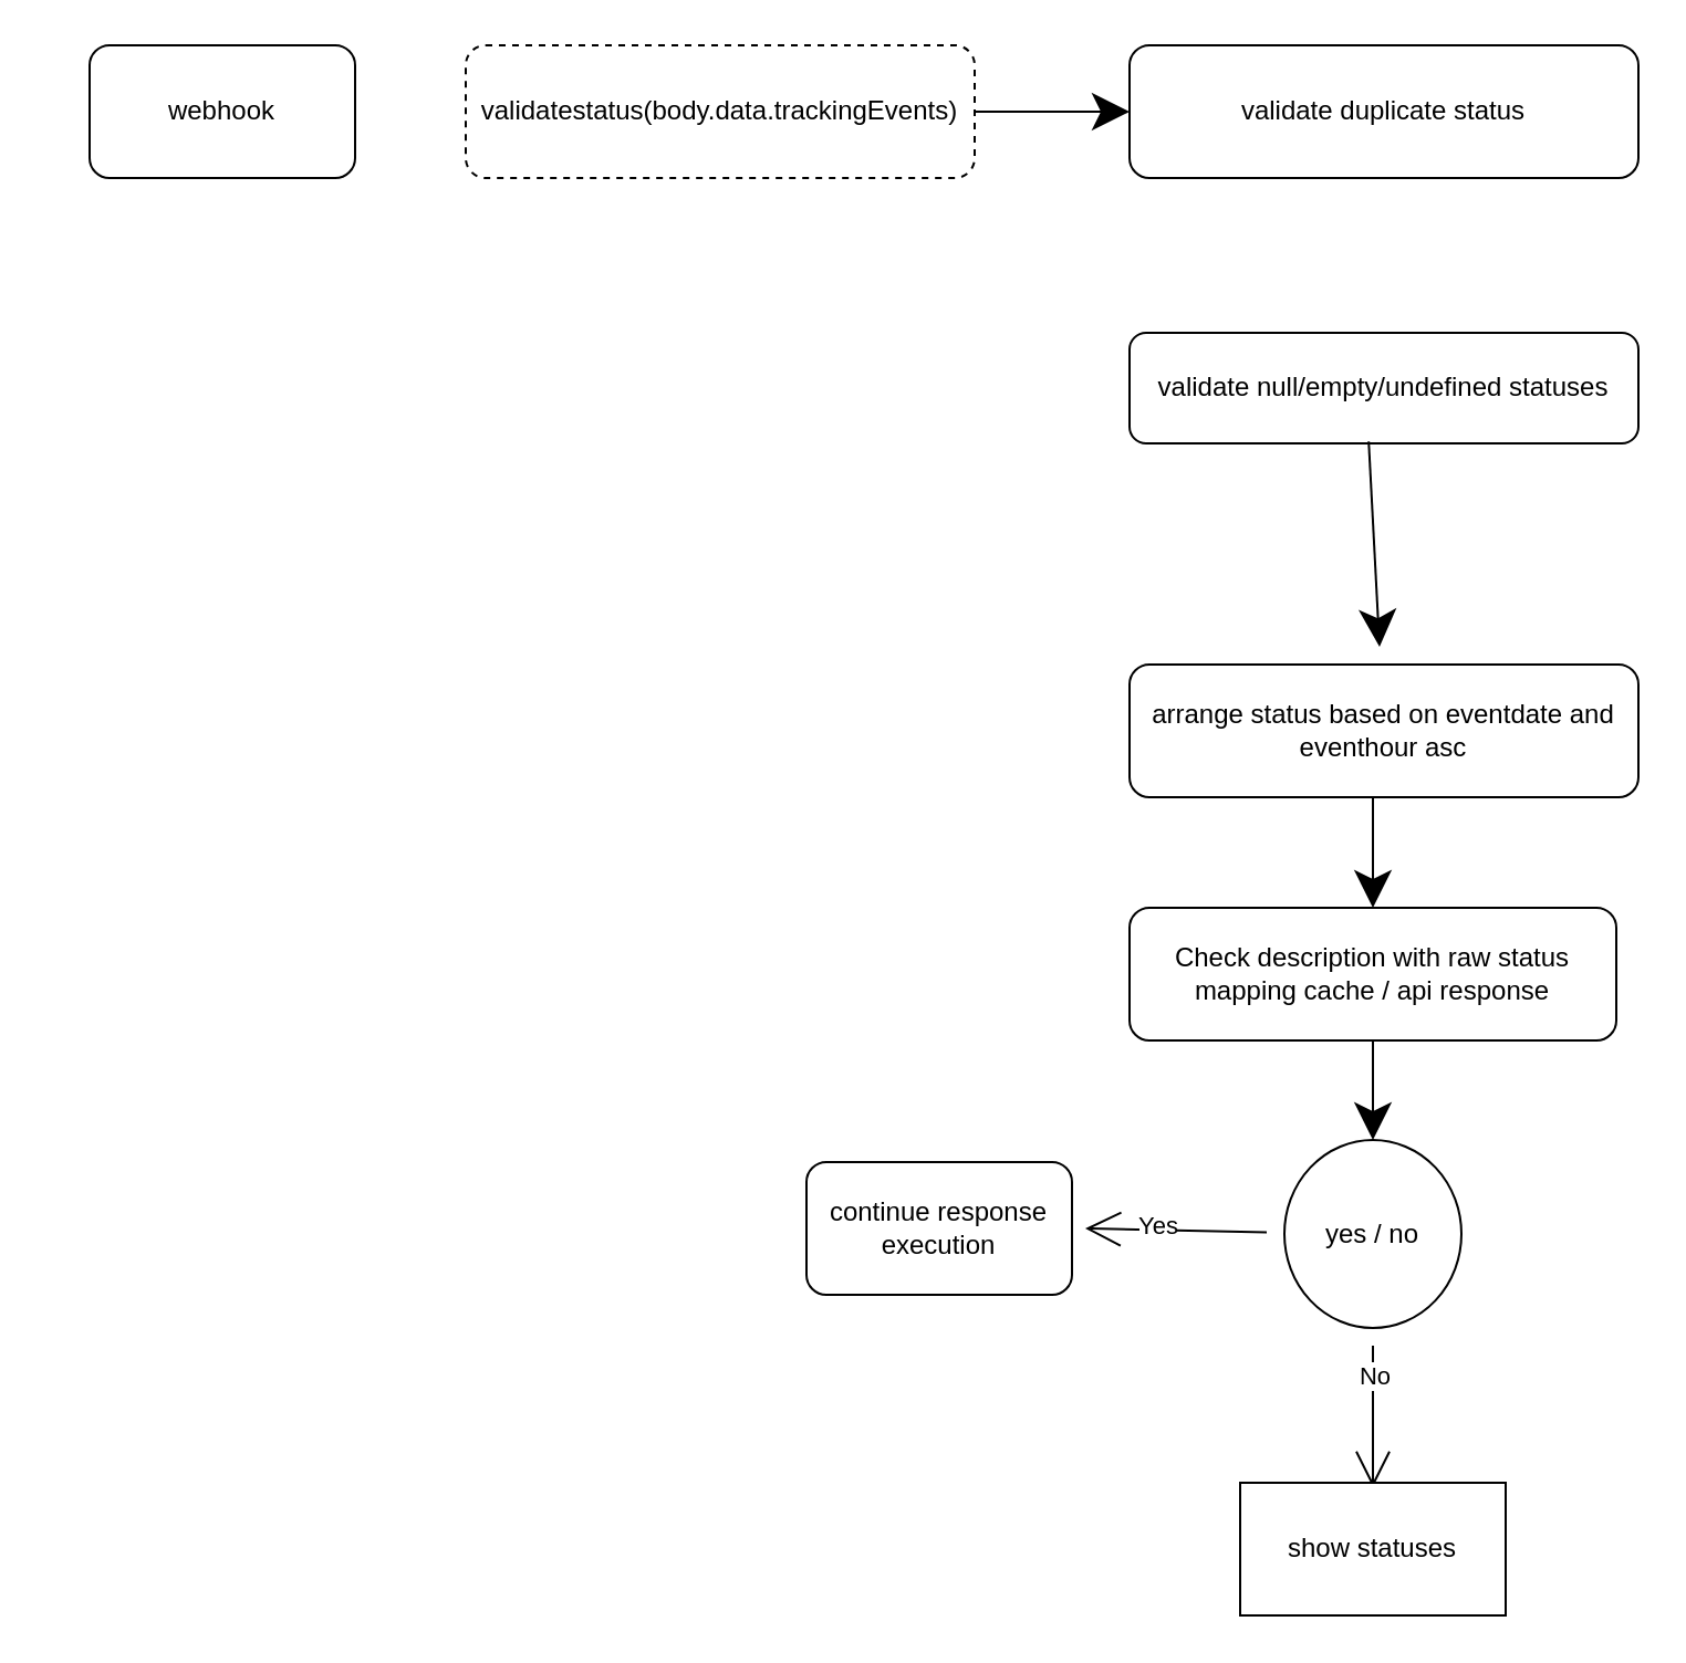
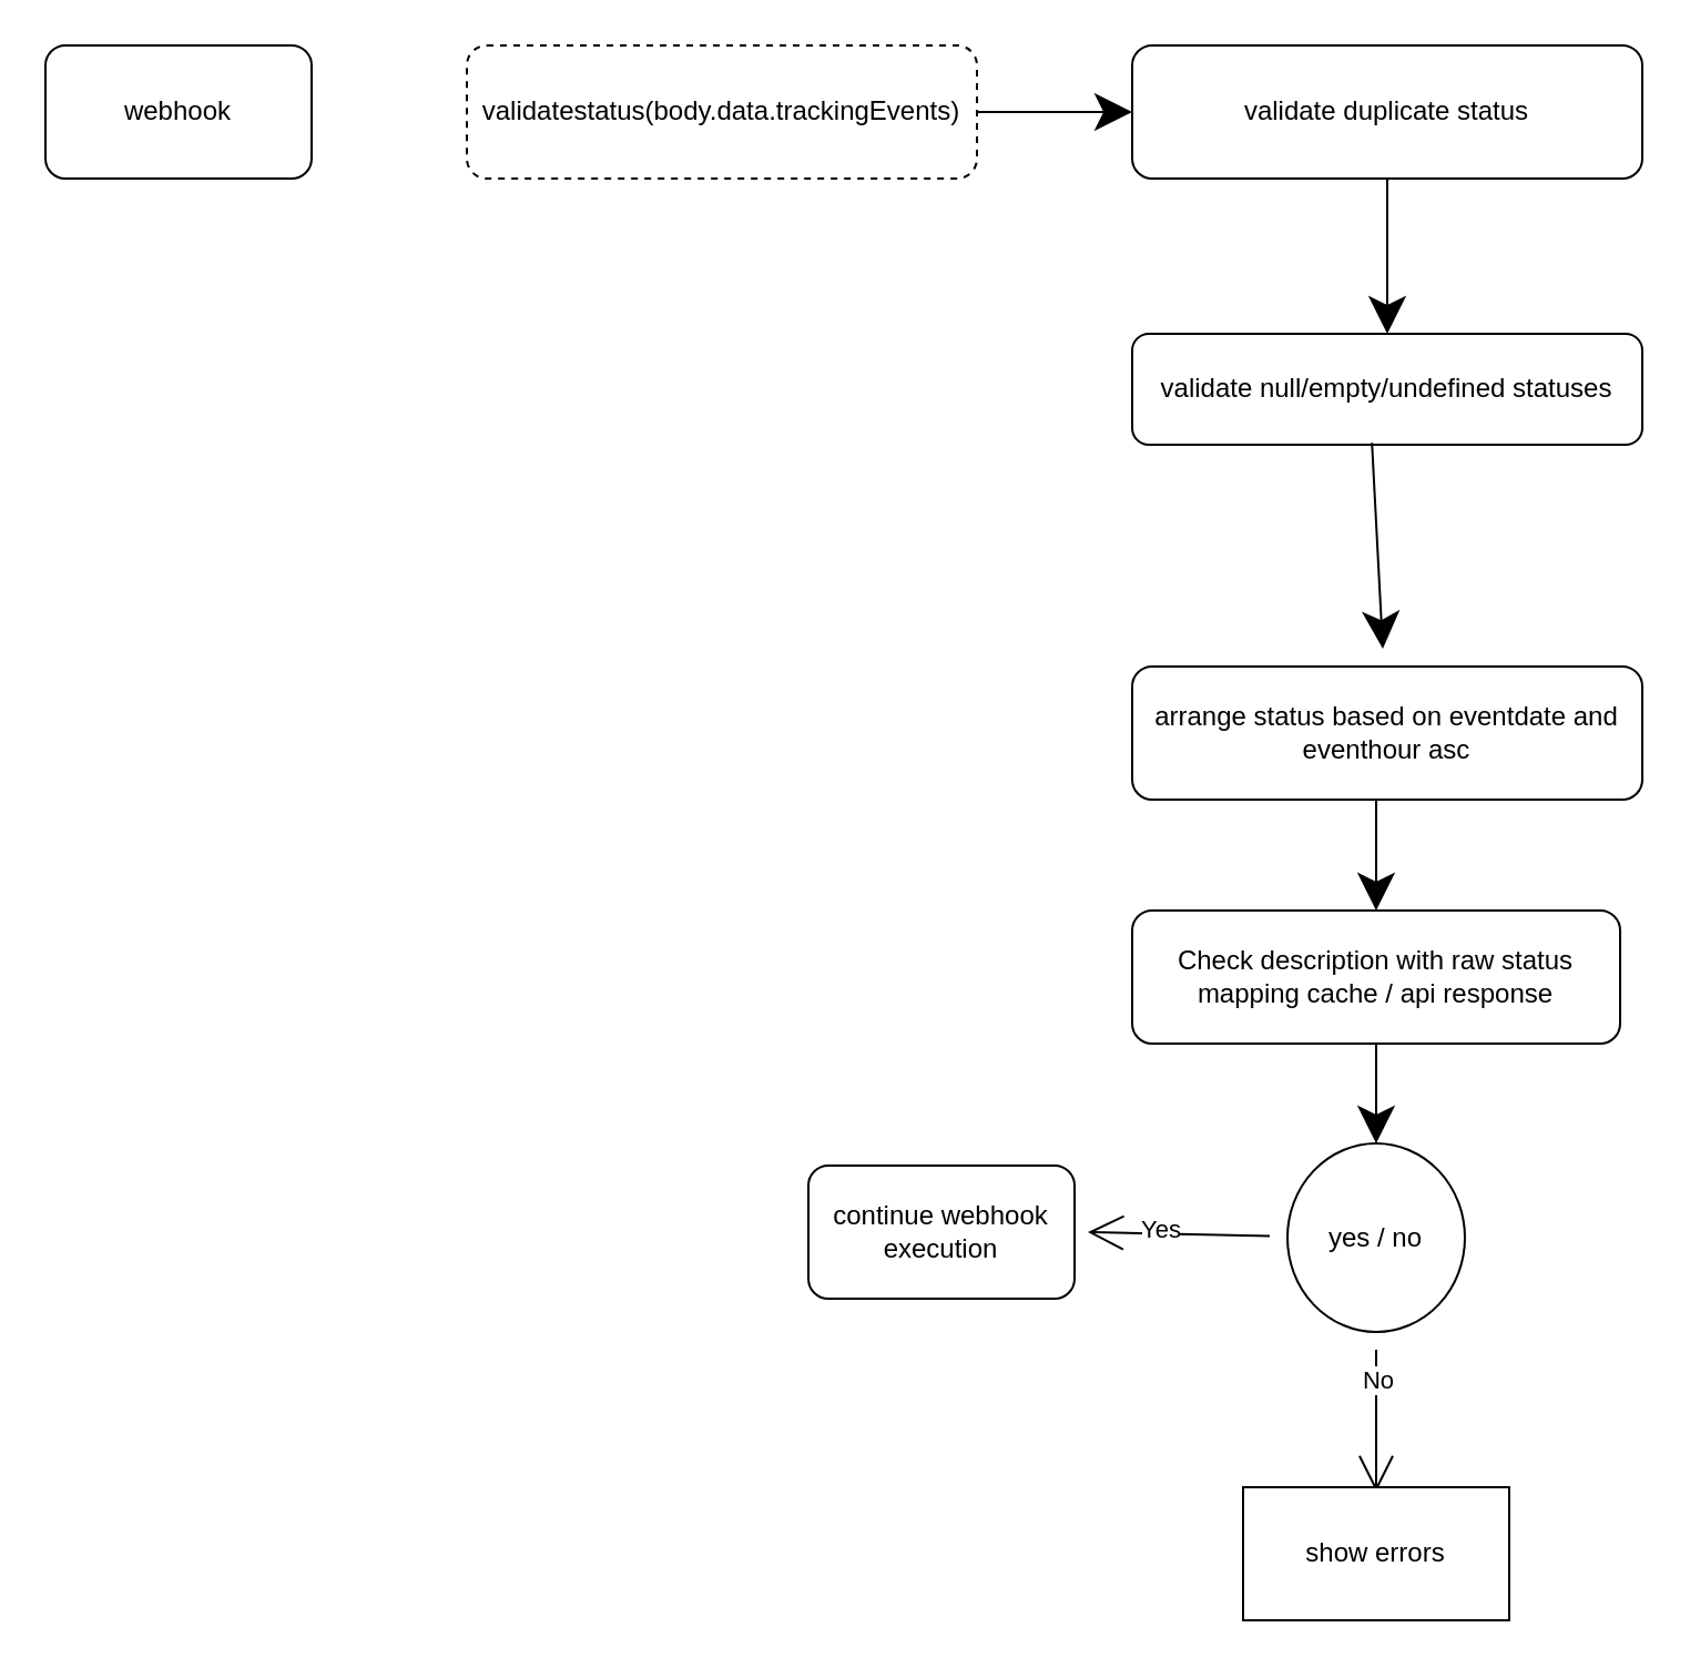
- <mxCell id="2" value="webhook" style="rounded=1;whiteSpace=wrap;html=1;hachureGap=4;pointerEvents=0;" vertex="1" parent="1"><mxGeometry x="40" y="20" width="120" height="60" as="geometry" /></mxCell>
+ <mxCell id="2" value="webhook" style="rounded=1;whiteSpace=wrap;html=1;hachureGap=4;pointerEvents=0;" vertex="1" parent="1"><mxGeometry x="20" y="20" width="120" height="60" as="geometry" /></mxCell>
+ <mxCell id="9" value="" style="endArrow=classic;html=1;startSize=14;endSize=14;sourcePerimeterSpacing=8;targetPerimeterSpacing=8;exitX=0.5;exitY=1;exitDx=0;exitDy=0;entryX=0.5;entryY=0;entryDx=0;entryDy=0;" edge="1" parent="1" source="4" target="5"><mxGeometry width="50" height="50" relative="1" as="geometry"><mxPoint x="340" y="410" as="sourcePoint" /><mxPoint x="390" y="360" as="targetPoint" /></mxGeometry></mxCell>
- <mxCell id="19" value="continue response execution" style="rounded=1;whiteSpace=wrap;html=1;hachureGap=4;pointerEvents=0;" vertex="1" parent="1"><mxGeometry x="364" y="525" width="120" height="60" as="geometry" /></mxCell>
+ <mxCell id="19" value="continue webhook execution" style="rounded=1;whiteSpace=wrap;html=1;hachureGap=4;pointerEvents=0;" vertex="1" parent="1"><mxGeometry x="364" y="525" width="120" height="60" as="geometry" /></mxCell>
- <mxCell id="18" value="show statuses" style="rounded=0;whiteSpace=wrap;html=1;hachureGap=4;pointerEvents=0;" vertex="1" parent="1"><mxGeometry x="560" y="670" width="120" height="60" as="geometry" /></mxCell>
+ <mxCell id="18" value="show errors" style="rounded=0;whiteSpace=wrap;html=1;hachureGap=4;pointerEvents=0;" vertex="1" parent="1"><mxGeometry x="560" y="670" width="120" height="60" as="geometry" /></mxCell>
